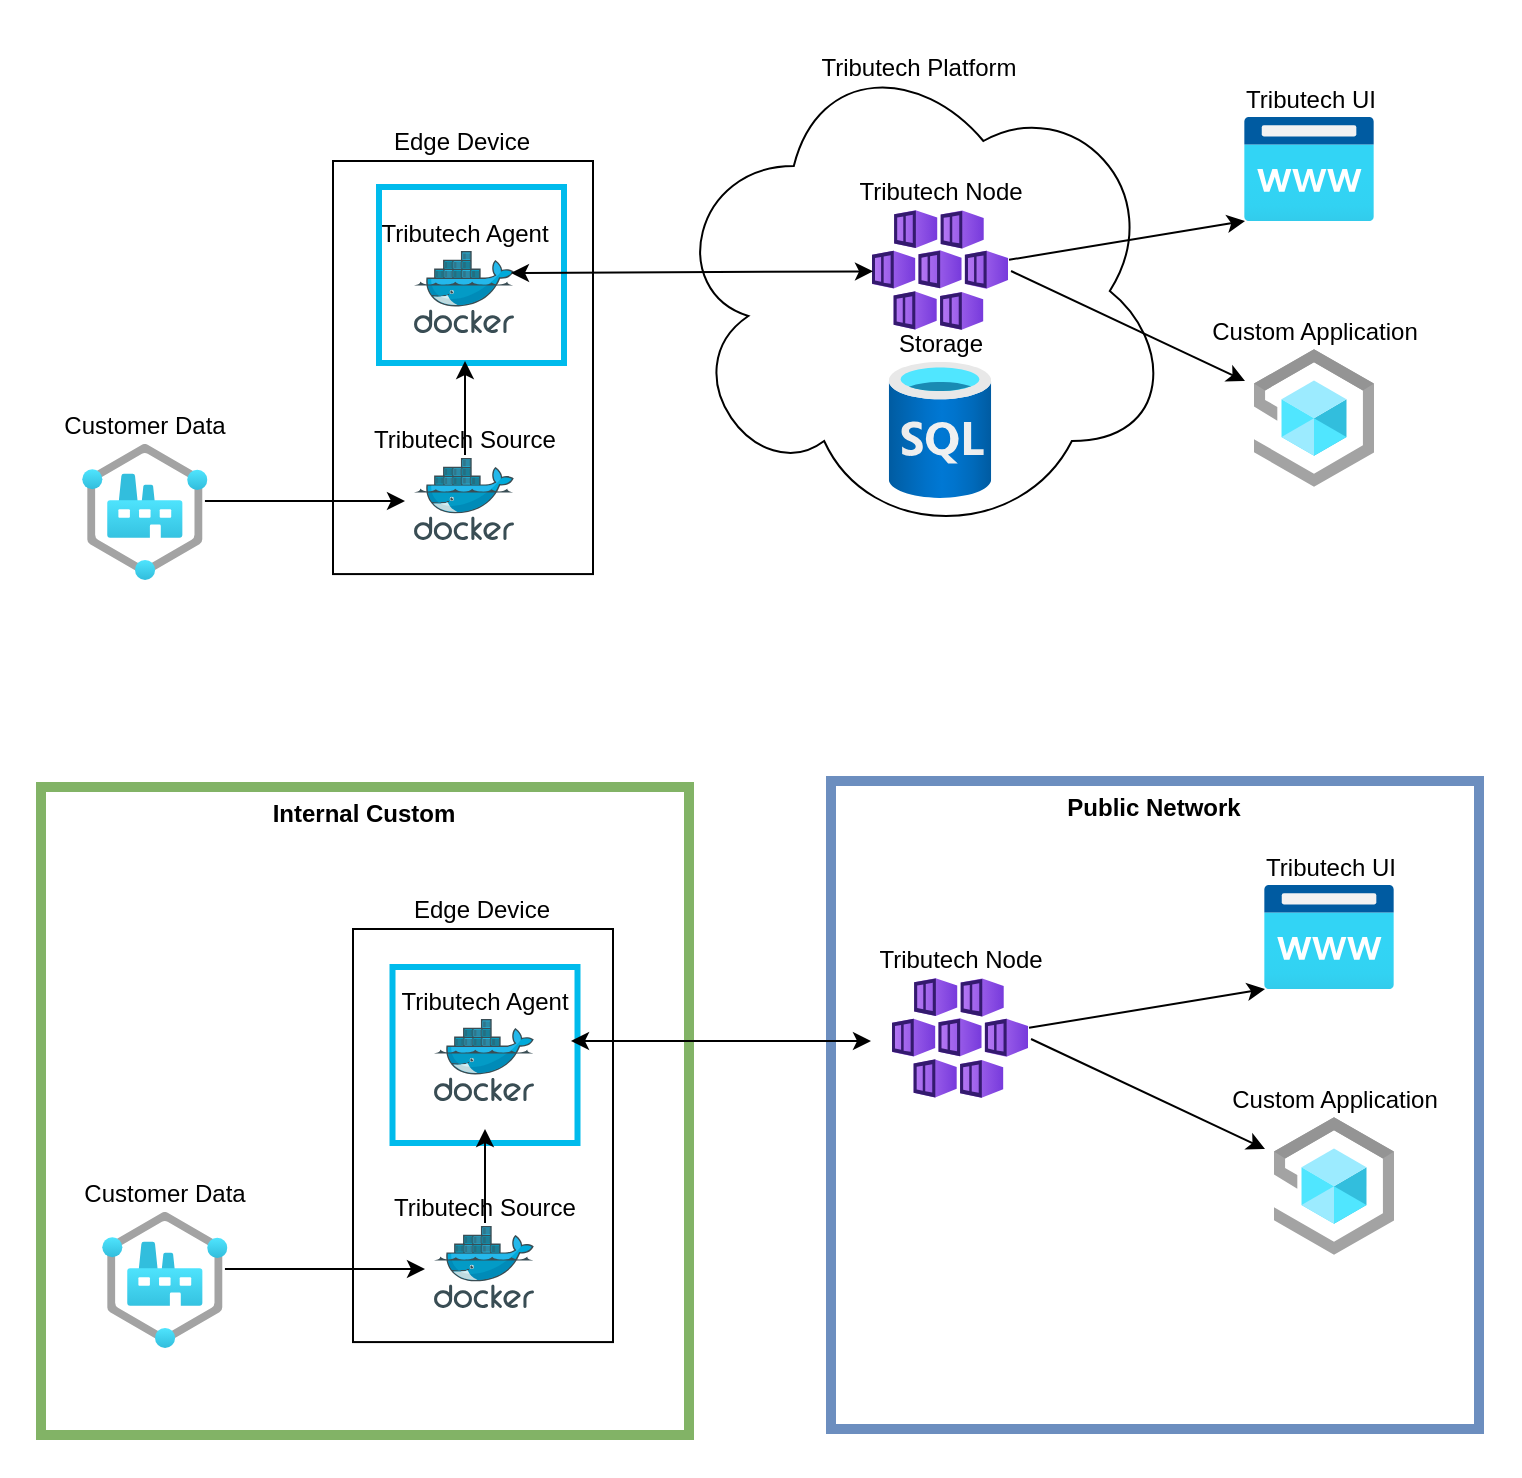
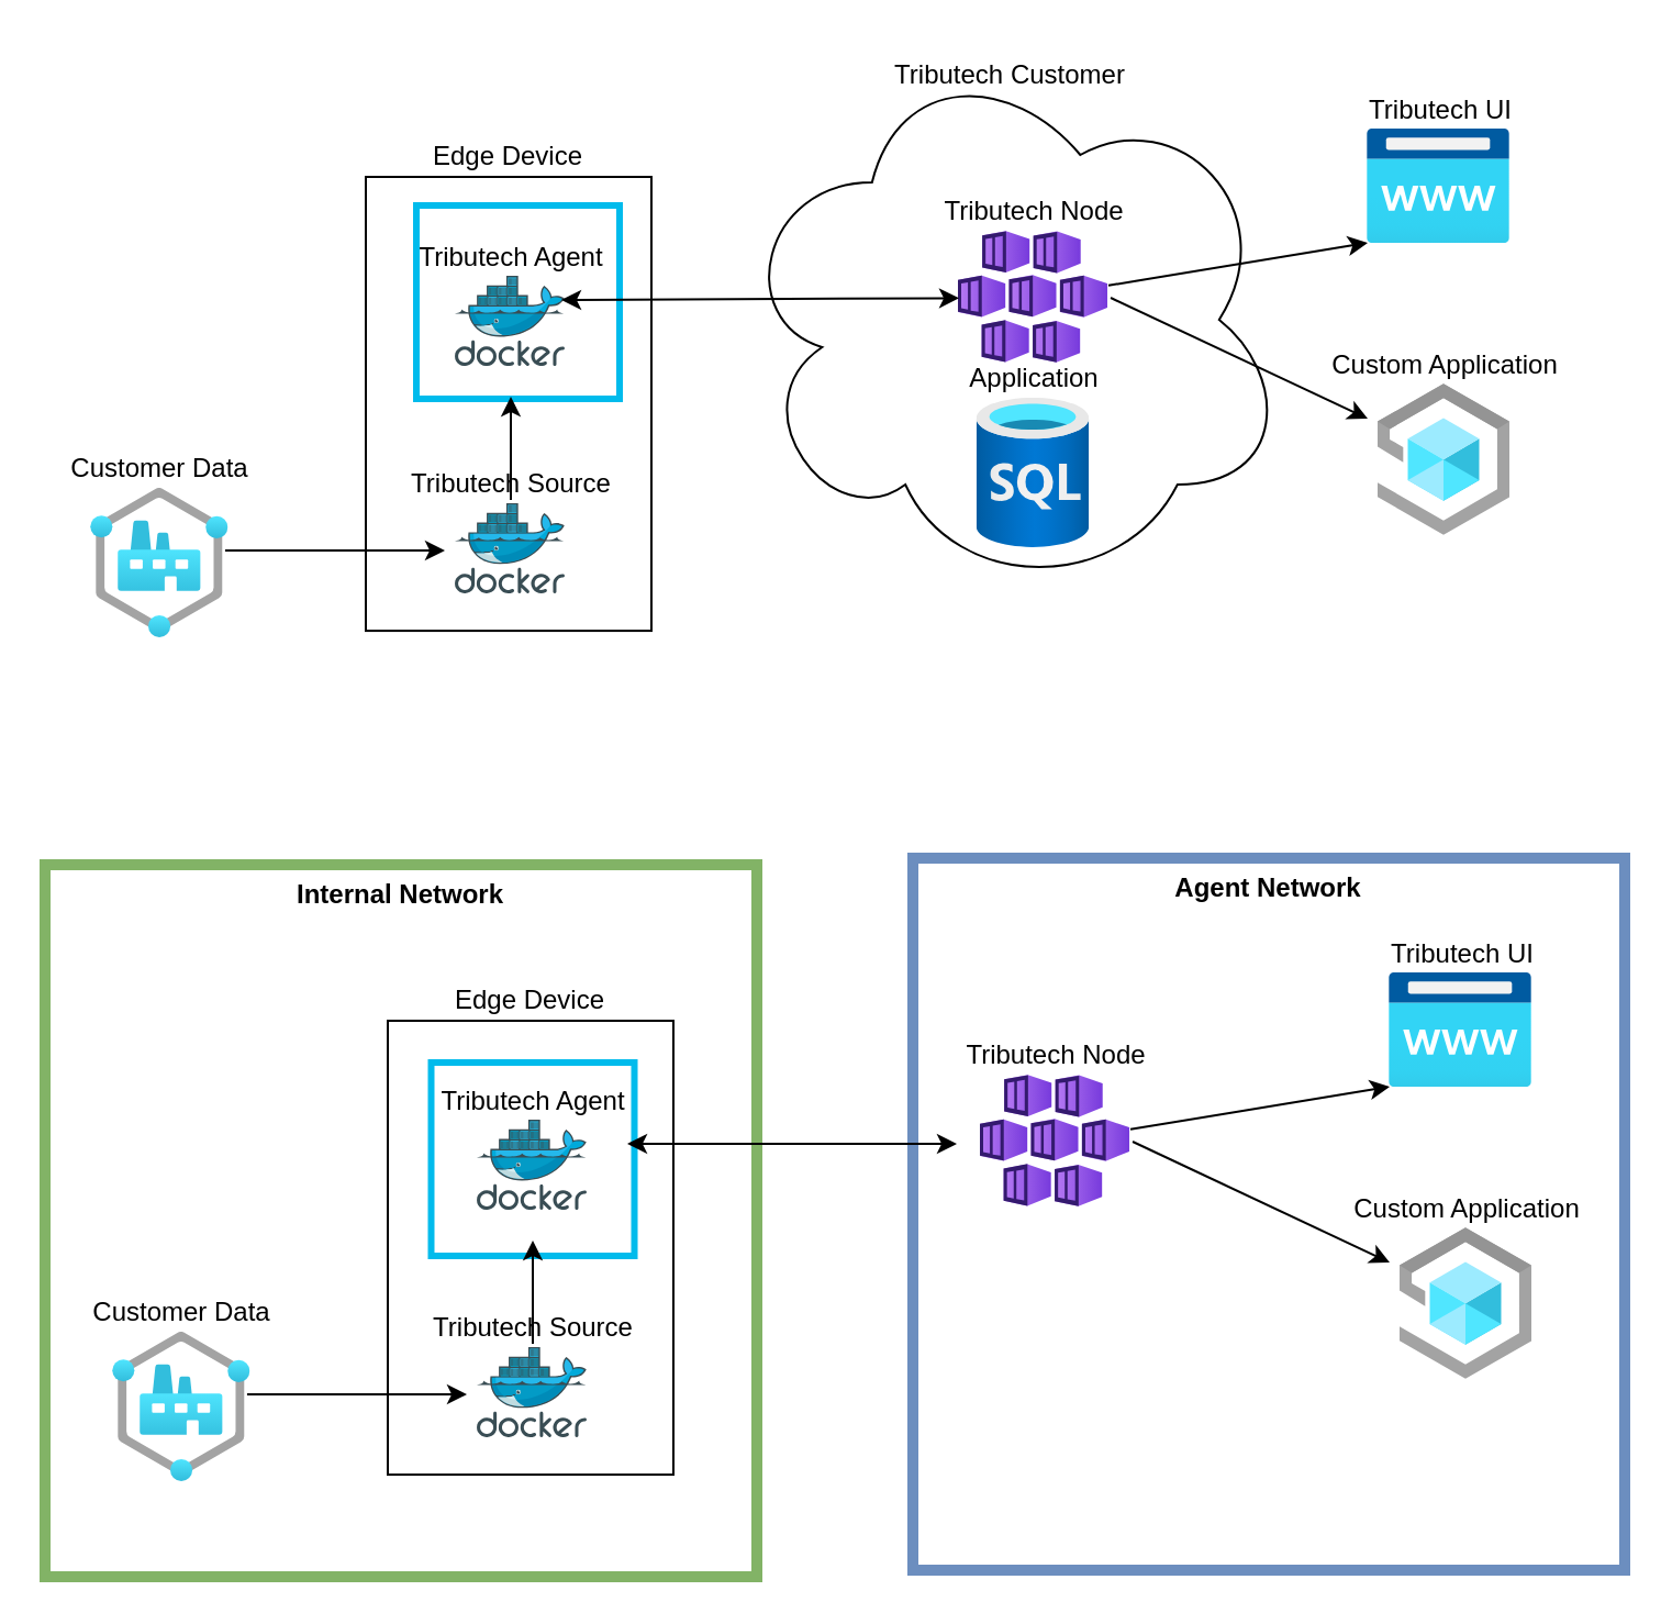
- <mxCell id="6" value="Tributech Platform" style="ellipse;shape=cloud;whiteSpace=wrap;html=1;verticalAlign=top;" parent="1" vertex="1"><mxGeometry x="333.2" y="20" width="252.8" height="250" as="geometry" /></mxCell>
+ <mxCell id="6" value="Tributech Customer" style="ellipse;shape=cloud;whiteSpace=wrap;html=1;verticalAlign=top;" parent="1" vertex="1"><mxGeometry x="333.2" y="20" width="252.8" height="250" as="geometry" /></mxCell>
- <mxCell id="8" value="Storage" style="image;aspect=fixed;html=1;points=[];align=center;fontSize=12;image=img/lib/azure2/iot/Time_Series_Data_Sets.svg;labelPosition=center;verticalLabelPosition=top;verticalAlign=bottom;" parent="1" vertex="1"><mxGeometry x="444.4" y="181" width="51.2" height="68" as="geometry" /></mxCell>
+ <mxCell id="8" value="Application" style="image;aspect=fixed;html=1;points=[];align=center;fontSize=12;image=img/lib/azure2/iot/Time_Series_Data_Sets.svg;labelPosition=center;verticalLabelPosition=top;verticalAlign=bottom;" parent="1" vertex="1"><mxGeometry x="444.4" y="181" width="51.2" height="68" as="geometry" /></mxCell>
- <mxCell id="19" value="&lt;b&gt;Public Network&lt;/b&gt;" style="whiteSpace=wrap;html=1;aspect=fixed;verticalAlign=top;fillColor=none;glass=0;fillStyle=zigzag-line;strokeColor=#6c8ebf;strokeWidth=5;" vertex="1" parent="1"><mxGeometry x="415" y="390" width="324" height="324" as="geometry" /></mxCell>
+ <mxCell id="19" value="&lt;b&gt;Agent Network&lt;/b&gt;" style="whiteSpace=wrap;html=1;aspect=fixed;verticalAlign=top;fillColor=none;glass=0;fillStyle=zigzag-line;strokeColor=#6c8ebf;strokeWidth=5;" vertex="1" parent="1"><mxGeometry x="415" y="390" width="324" height="324" as="geometry" /></mxCell>
- <mxCell id="20" value="&lt;b&gt;Internal Custom&lt;/b&gt;" style="whiteSpace=wrap;html=1;aspect=fixed;verticalAlign=top;fillColor=none;glass=0;fillStyle=zigzag-line;strokeColor=#82b366;strokeWidth=5;" vertex="1" parent="1"><mxGeometry x="20" y="393" width="324" height="324" as="geometry" /></mxCell>
+ <mxCell id="20" value="&lt;b&gt;Internal Network&lt;/b&gt;" style="whiteSpace=wrap;html=1;aspect=fixed;verticalAlign=top;fillColor=none;glass=0;fillStyle=zigzag-line;strokeColor=#82b366;strokeWidth=5;" vertex="1" parent="1"><mxGeometry x="20" y="393" width="324" height="324" as="geometry" /></mxCell>
